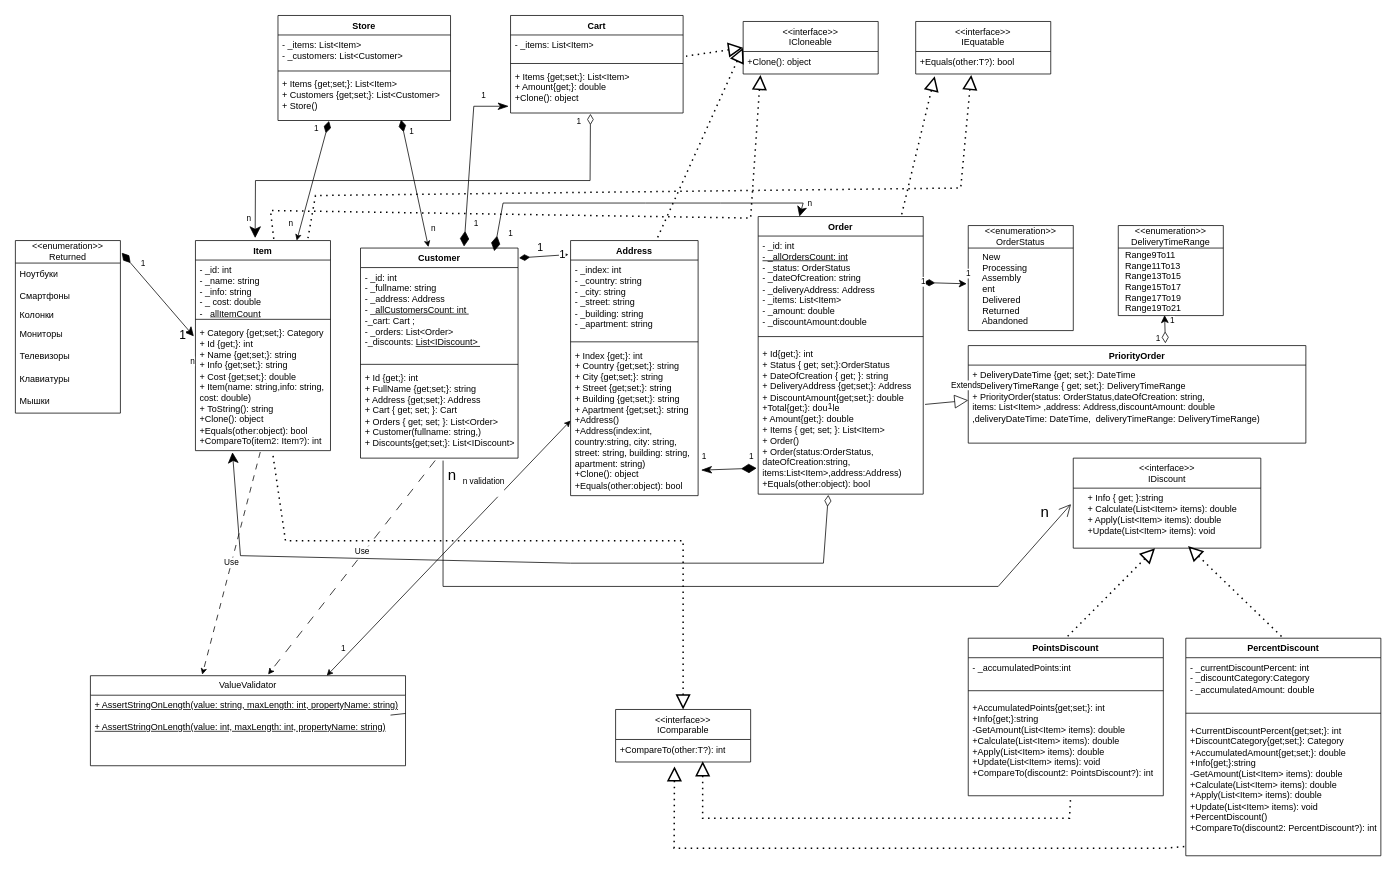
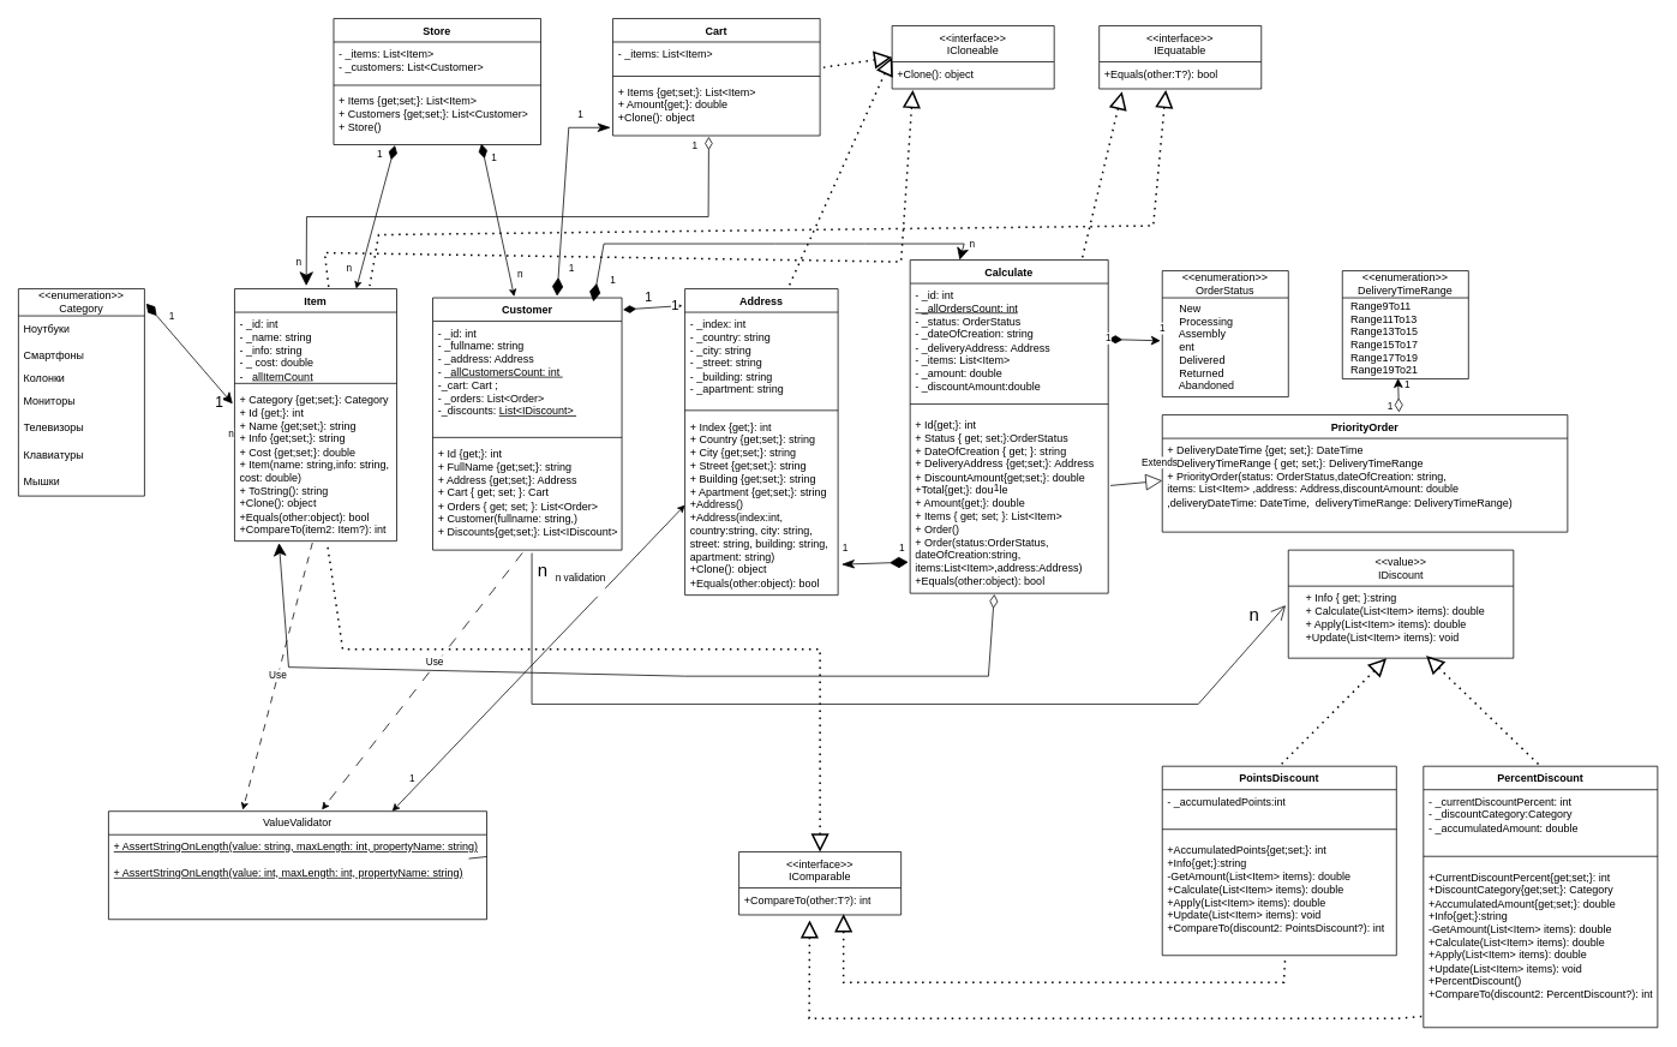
- <mxCell id="45" value="Order&lt;div&gt;&lt;br&gt;&lt;/div&gt;" style="swimlane;fontStyle=1;align=center;verticalAlign=top;childLayout=stackLayout;horizontal=1;startSize=26;horizontalStack=0;resizeParent=1;resizeParentMax=0;resizeLast=0;collapsible=1;marginBottom=0;whiteSpace=wrap;html=1;" parent="1" vertex="1"><mxGeometry x="1010.03" y="288" width="220" height="370" as="geometry" /></mxCell>
+ <mxCell id="45" value="Calculate&lt;div&gt;&lt;br&gt;&lt;/div&gt;" style="swimlane;fontStyle=1;align=center;verticalAlign=top;childLayout=stackLayout;horizontal=1;startSize=26;horizontalStack=0;resizeParent=1;resizeParentMax=0;resizeLast=0;collapsible=1;marginBottom=0;whiteSpace=wrap;html=1;" parent="1" vertex="1"><mxGeometry x="1010.03" y="288" width="220" height="370" as="geometry" /></mxCell>
- <mxCell id="17" value="&lt;div&gt;&amp;lt;&amp;lt;enumeration&amp;gt;&amp;gt;&lt;/div&gt;Returned" style="swimlane;fontStyle=0;childLayout=stackLayout;horizontal=1;startSize=30;horizontalStack=0;resizeParent=1;resizeParentMax=0;resizeLast=0;collapsible=1;marginBottom=0;whiteSpace=wrap;html=1;" parent="1" vertex="1"><mxGeometry x="20" y="320" width="140" height="230" as="geometry" /></mxCell>
+ <mxCell id="17" value="&lt;div&gt;&amp;lt;&amp;lt;enumeration&amp;gt;&amp;gt;&lt;/div&gt;Category" style="swimlane;fontStyle=0;childLayout=stackLayout;horizontal=1;startSize=30;horizontalStack=0;resizeParent=1;resizeParentMax=0;resizeLast=0;collapsible=1;marginBottom=0;whiteSpace=wrap;html=1;" parent="1" vertex="1"><mxGeometry x="20" y="320" width="140" height="230" as="geometry" /></mxCell>
- <mxCell id="91" value="&lt;div&gt;&lt;div style=&quot;font-weight: 400;&quot;&gt;&amp;lt;&amp;lt;interface&amp;gt;&amp;gt;&lt;/div&gt;&lt;div style=&quot;font-weight: 400;&quot;&gt;IDiscount&lt;/div&gt;&lt;/div&gt;" style="swimlane;fontStyle=1;align=center;verticalAlign=top;childLayout=stackLayout;horizontal=1;startSize=40;horizontalStack=0;resizeParent=1;resizeParentMax=0;resizeLast=0;collapsible=1;marginBottom=0;whiteSpace=wrap;html=1;" parent="1" vertex="1"><mxGeometry x="1430" y="610" width="250" height="120" as="geometry" /></mxCell>
+ <mxCell id="91" value="&lt;div&gt;&lt;div style=&quot;font-weight: 400;&quot;&gt;&amp;lt;&amp;lt;value&amp;gt;&amp;gt;&lt;/div&gt;&lt;div style=&quot;font-weight: 400;&quot;&gt;IDiscount&lt;/div&gt;&lt;/div&gt;" style="swimlane;fontStyle=1;align=center;verticalAlign=top;childLayout=stackLayout;horizontal=1;startSize=40;horizontalStack=0;resizeParent=1;resizeParentMax=0;resizeLast=0;collapsible=1;marginBottom=0;whiteSpace=wrap;html=1;" parent="1" vertex="1"><mxGeometry x="1430" y="610" width="250" height="120" as="geometry" /></mxCell>
